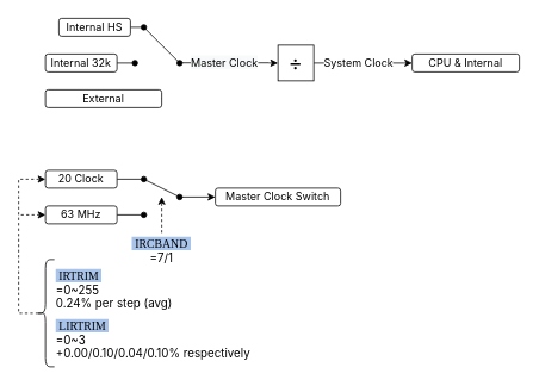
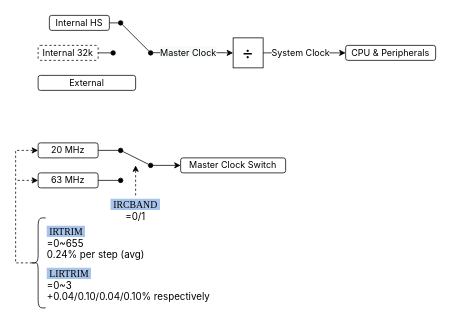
- <mxCell id="6" value="Internal 32k" style="rounded=1;whiteSpace=wrap;html=1;fontFamily=Inter;" parent="1" vertex="1"><mxGeometry x="50" y="60" width="80" height="20" as="geometry" /></mxCell>
+ <mxCell id="6" value="Internal 32k" style="rounded=1;whiteSpace=wrap;html=1;fontFamily=Inter;dashed=1;" parent="1" vertex="1"><mxGeometry x="50" y="60" width="80" height="20" as="geometry" /></mxCell>
- <mxCell id="11" value="CPU &amp;amp; Internal" style="rounded=1;whiteSpace=wrap;html=1;fontFamily=Inter;fontSize=12;" parent="1" vertex="1"><mxGeometry x="460" y="60" width="120" height="20" as="geometry" /></mxCell>
+ <mxCell id="11" value="CPU &amp;amp; Peripherals" style="rounded=1;whiteSpace=wrap;html=1;fontFamily=Inter;fontSize=12;" parent="1" vertex="1"><mxGeometry x="460" y="60" width="120" height="20" as="geometry" /></mxCell>
- <mxCell id="16" value="20 Clock" style="rounded=1;whiteSpace=wrap;html=1;fontFamily=Inter;" parent="1" vertex="1"><mxGeometry x="50" y="190" width="80" height="20" as="geometry" /></mxCell>
+ <mxCell id="16" value="20 MHz" style="rounded=1;whiteSpace=wrap;html=1;fontFamily=Inter;" parent="1" vertex="1"><mxGeometry x="50" y="190" width="80" height="20" as="geometry" /></mxCell>
- <mxCell id="22" value="&lt;span style=&quot;background-color: rgb(169, 196, 235);&quot;&gt;&amp;nbsp;IRCBAND&amp;nbsp;&lt;/span&gt;&lt;br&gt;&lt;font face=&quot;Inter&quot;&gt;&lt;span style=&quot;background-color: rgb(255, 255, 255);&quot;&gt;=7/1&lt;/span&gt;&lt;/font&gt;" style="text;html=1;strokeColor=none;fillColor=none;align=center;verticalAlign=middle;whiteSpace=wrap;rounded=0;fontSize=13;fontFamily=Cascadia Code;" parent="1" vertex="1"><mxGeometry x="140" y="260" width="80" height="40" as="geometry" /></mxCell>
+ <mxCell id="22" value="&lt;span style=&quot;background-color: rgb(169, 196, 235);&quot;&gt;&amp;nbsp;IRCBAND&amp;nbsp;&lt;/span&gt;&lt;br&gt;&lt;font face=&quot;Inter&quot;&gt;&lt;span style=&quot;background-color: rgb(255, 255, 255);&quot;&gt;=0/1&lt;/span&gt;&lt;/font&gt;" style="text;html=1;strokeColor=none;fillColor=none;align=center;verticalAlign=middle;whiteSpace=wrap;rounded=0;fontSize=13;fontFamily=Cascadia Code;" parent="1" vertex="1"><mxGeometry x="140" y="260" width="80" height="40" as="geometry" /></mxCell>
- <mxCell id="23" value="&lt;font&gt;&lt;span style=&quot;background-color: rgb(169, 196, 235);&quot;&gt;&amp;nbsp;IRTRIM&amp;nbsp;&lt;/span&gt;&lt;br&gt;&lt;font face=&quot;Inter&quot;&gt;=0~255&lt;br&gt;0.24% per step (avg)&lt;/font&gt;&lt;br&gt;&lt;/font&gt;" style="text;html=1;strokeColor=none;fillColor=none;align=left;verticalAlign=middle;whiteSpace=wrap;rounded=0;fontSize=13;fontFamily=Cascadia Code;" parent="1" vertex="1"><mxGeometry x="60" y="294" width="270" height="60" as="geometry" /></mxCell>
+ <mxCell id="23" value="&lt;font&gt;&lt;span style=&quot;background-color: rgb(169, 196, 235);&quot;&gt;&amp;nbsp;IRTRIM&amp;nbsp;&lt;/span&gt;&lt;br&gt;&lt;font face=&quot;Inter&quot;&gt;=0~655&lt;br&gt;0.24% per step (avg)&lt;/font&gt;&lt;br&gt;&lt;/font&gt;" style="text;html=1;strokeColor=none;fillColor=none;align=left;verticalAlign=middle;whiteSpace=wrap;rounded=0;fontSize=13;fontFamily=Cascadia Code;" parent="1" vertex="1"><mxGeometry x="60" y="294" width="270" height="60" as="geometry" /></mxCell>
- <mxCell id="25" value="&lt;font&gt;&lt;span style=&quot;background-color: rgb(169, 196, 235);&quot;&gt;&amp;nbsp;LIRTRIM&amp;nbsp;&lt;/span&gt;&lt;br&gt;&lt;font face=&quot;Inter&quot;&gt;=0~3&lt;br&gt;+0.00/0.10/0.04/0.10% respectively&lt;/font&gt;&lt;br&gt;&lt;/font&gt;" style="text;html=1;strokeColor=none;fillColor=none;align=left;verticalAlign=middle;whiteSpace=wrap;rounded=0;fontSize=13;fontFamily=Cascadia Code;" parent="1" vertex="1"><mxGeometry x="60" y="350" width="270" height="60" as="geometry" /></mxCell>
+ <mxCell id="25" value="&lt;font&gt;&lt;span style=&quot;background-color: rgb(169, 196, 235);&quot;&gt;&amp;nbsp;LIRTRIM&amp;nbsp;&lt;/span&gt;&lt;br&gt;&lt;font face=&quot;Inter&quot;&gt;=0~3&lt;br&gt;+0.04/0.10/0.04/0.10% respectively&lt;/font&gt;&lt;br&gt;&lt;/font&gt;" style="text;html=1;strokeColor=none;fillColor=none;align=left;verticalAlign=middle;whiteSpace=wrap;rounded=0;fontSize=13;fontFamily=Cascadia Code;" parent="1" vertex="1"><mxGeometry x="60" y="350" width="270" height="60" as="geometry" /></mxCell>
